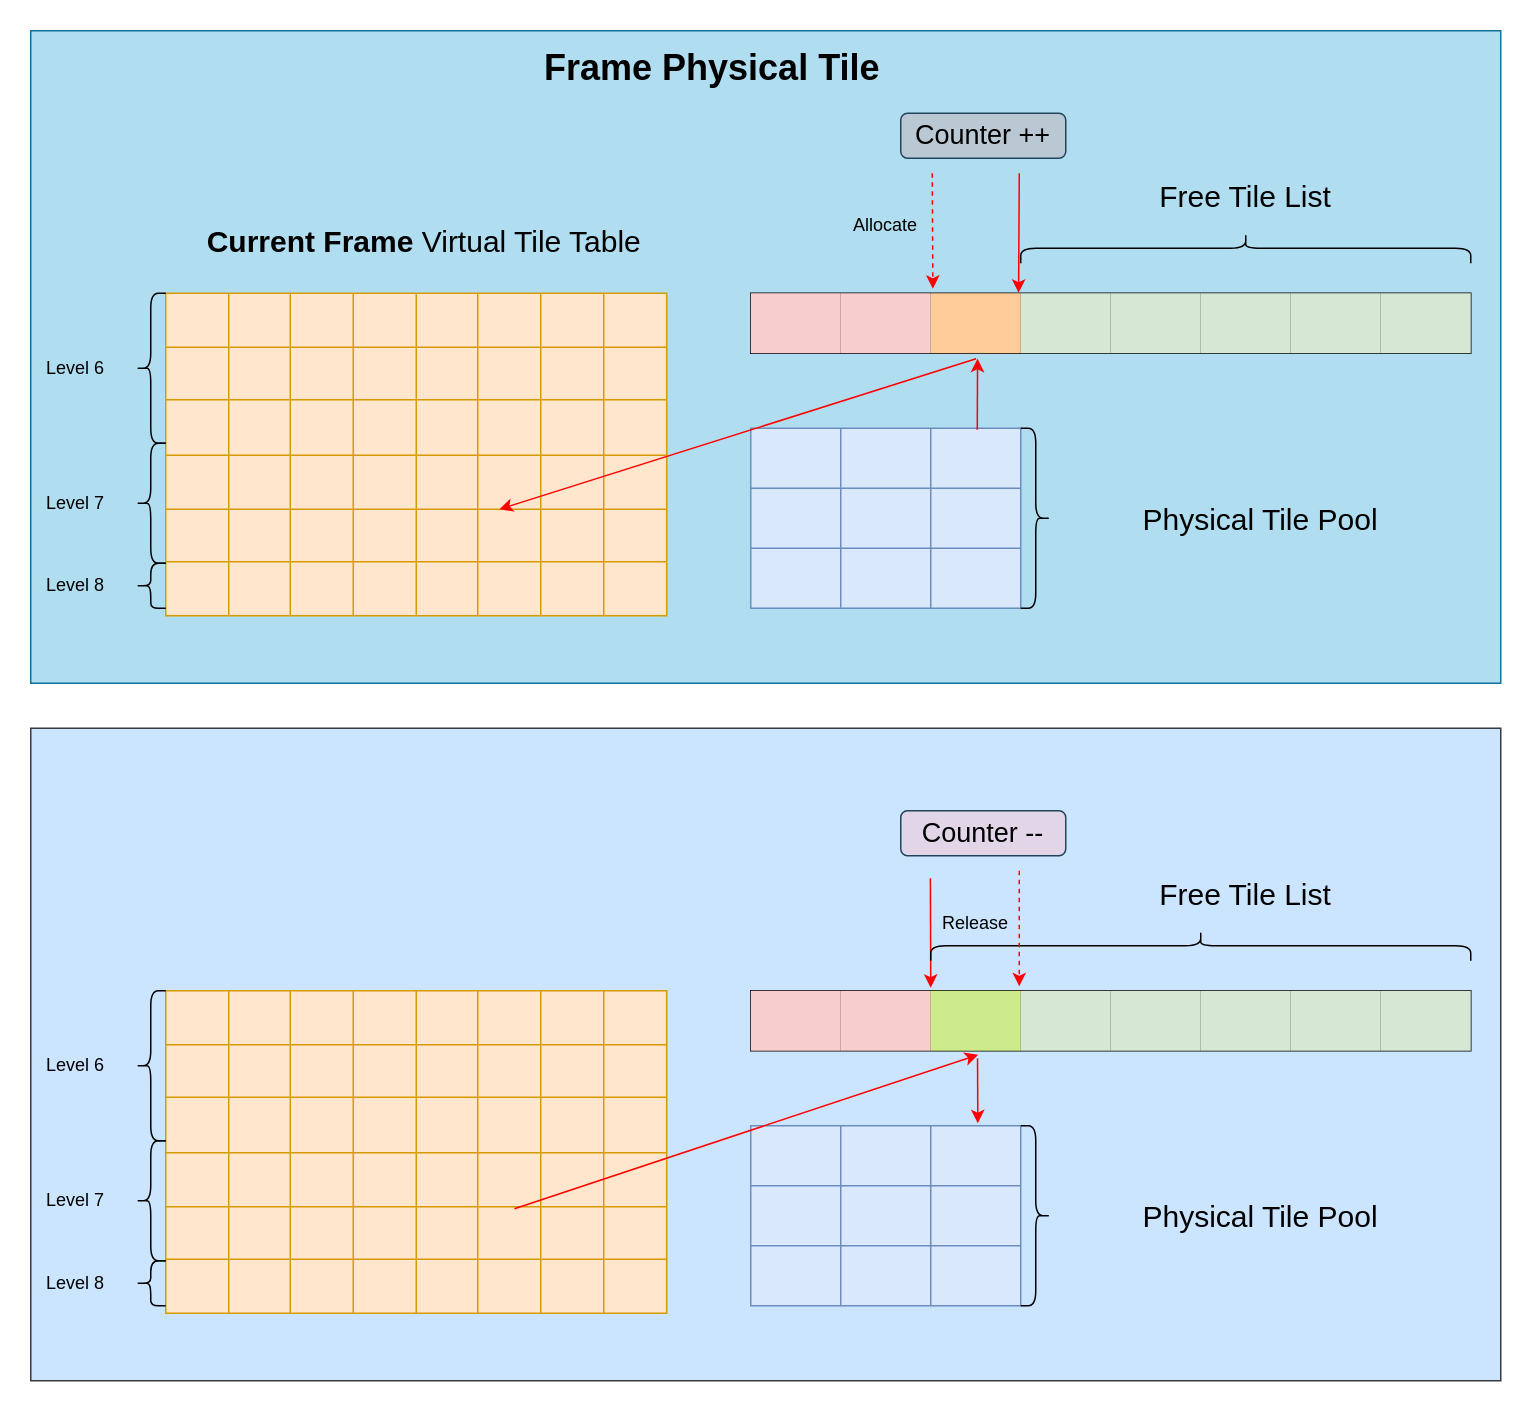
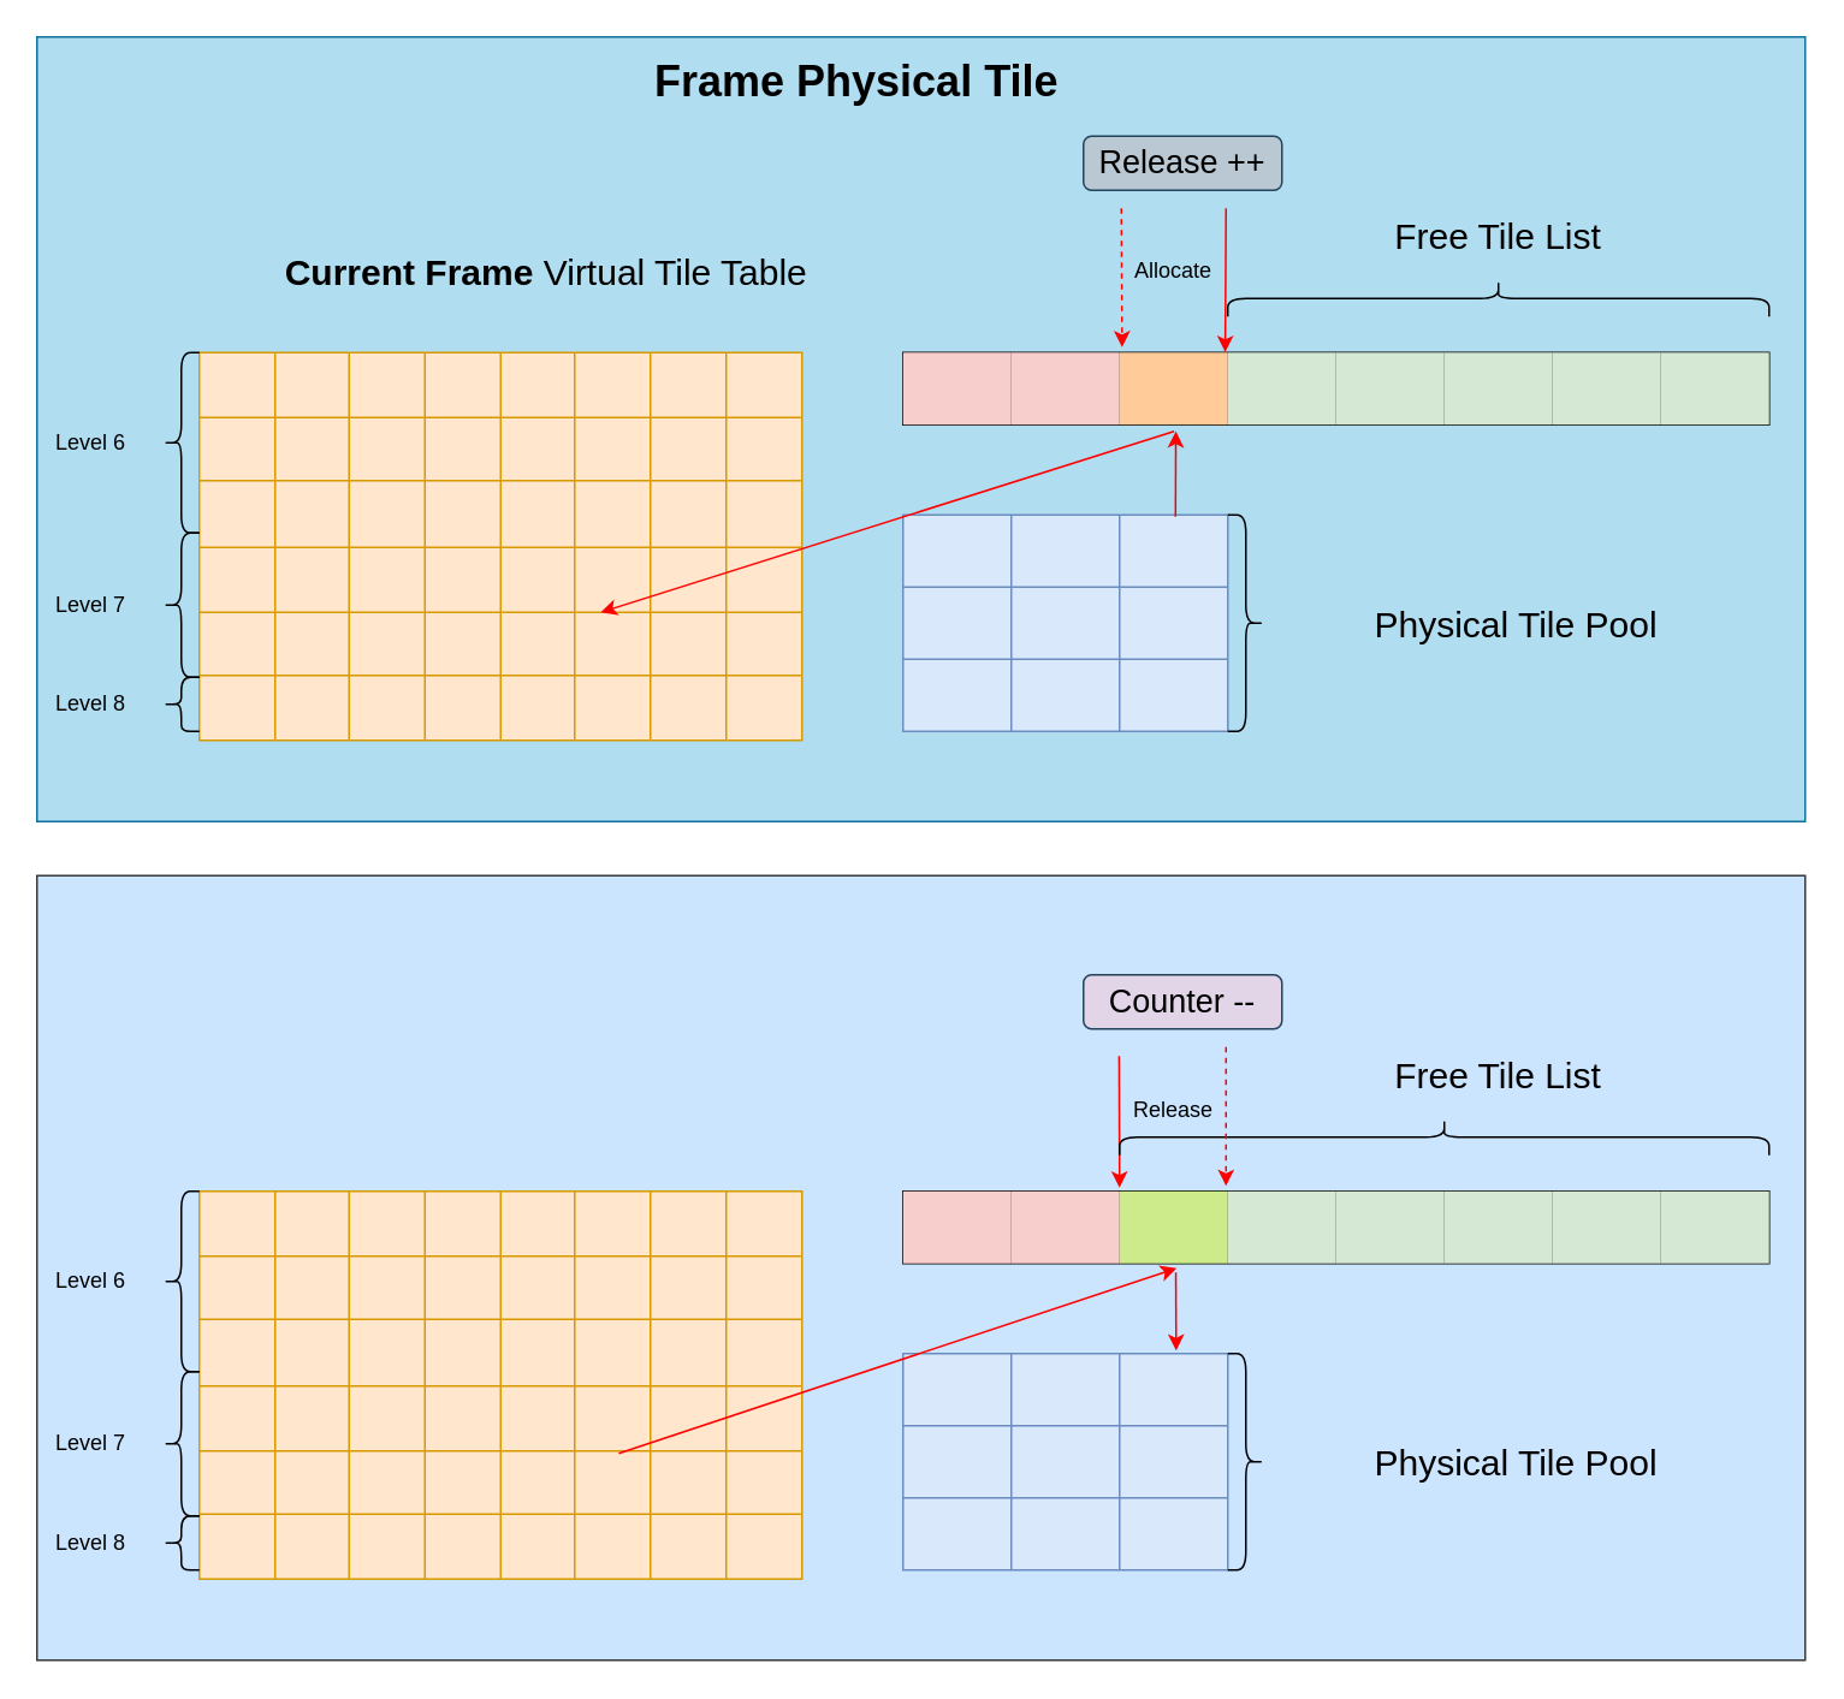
- <mxCell id="73" value="Counter ++" style="rounded=1;whiteSpace=wrap;html=1;fontSize=18;fillColor=#bac8d3;strokeColor=#23445d;" vertex="1" parent="1"><mxGeometry x="600" y="75" width="110" height="30" as="geometry" /></mxCell>
+ <mxCell id="73" value="Release ++" style="rounded=1;whiteSpace=wrap;html=1;fontSize=18;fillColor=#bac8d3;strokeColor=#23445d;" vertex="1" parent="1"><mxGeometry x="600" y="75" width="110" height="30" as="geometry" /></mxCell>
- <mxCell id="93" value="Allocate" style="text;html=1;align=center;verticalAlign=middle;whiteSpace=wrap;rounded=0;" vertex="1" parent="1"><mxGeometry x="560" y="135" width="60" height="30" as="geometry" /></mxCell>
+ <mxCell id="93" value="Allocate" style="text;html=1;align=center;verticalAlign=middle;whiteSpace=wrap;rounded=0;" vertex="1" parent="1"><mxGeometry x="620" y="135" width="60" height="30" as="geometry" /></mxCell>
- <mxCell id="91" value="&lt;b&gt;Current Frame&lt;/b&gt; Virtual Tile Table" style="text;html=1;align=center;verticalAlign=middle;whiteSpace=wrap;rounded=0;fontSize=20;" vertex="1" parent="1"><mxGeometry x="121" y="145" width="323" height="30" as="geometry" /></mxCell>
+ <mxCell id="91" value="&lt;b&gt;Current Frame&lt;/b&gt; Virtual Tile Table" style="text;html=1;align=center;verticalAlign=middle;whiteSpace=wrap;rounded=0;fontSize=20;" vertex="1" parent="1"><mxGeometry x="141" y="135" width="323" height="30" as="geometry" /></mxCell>
